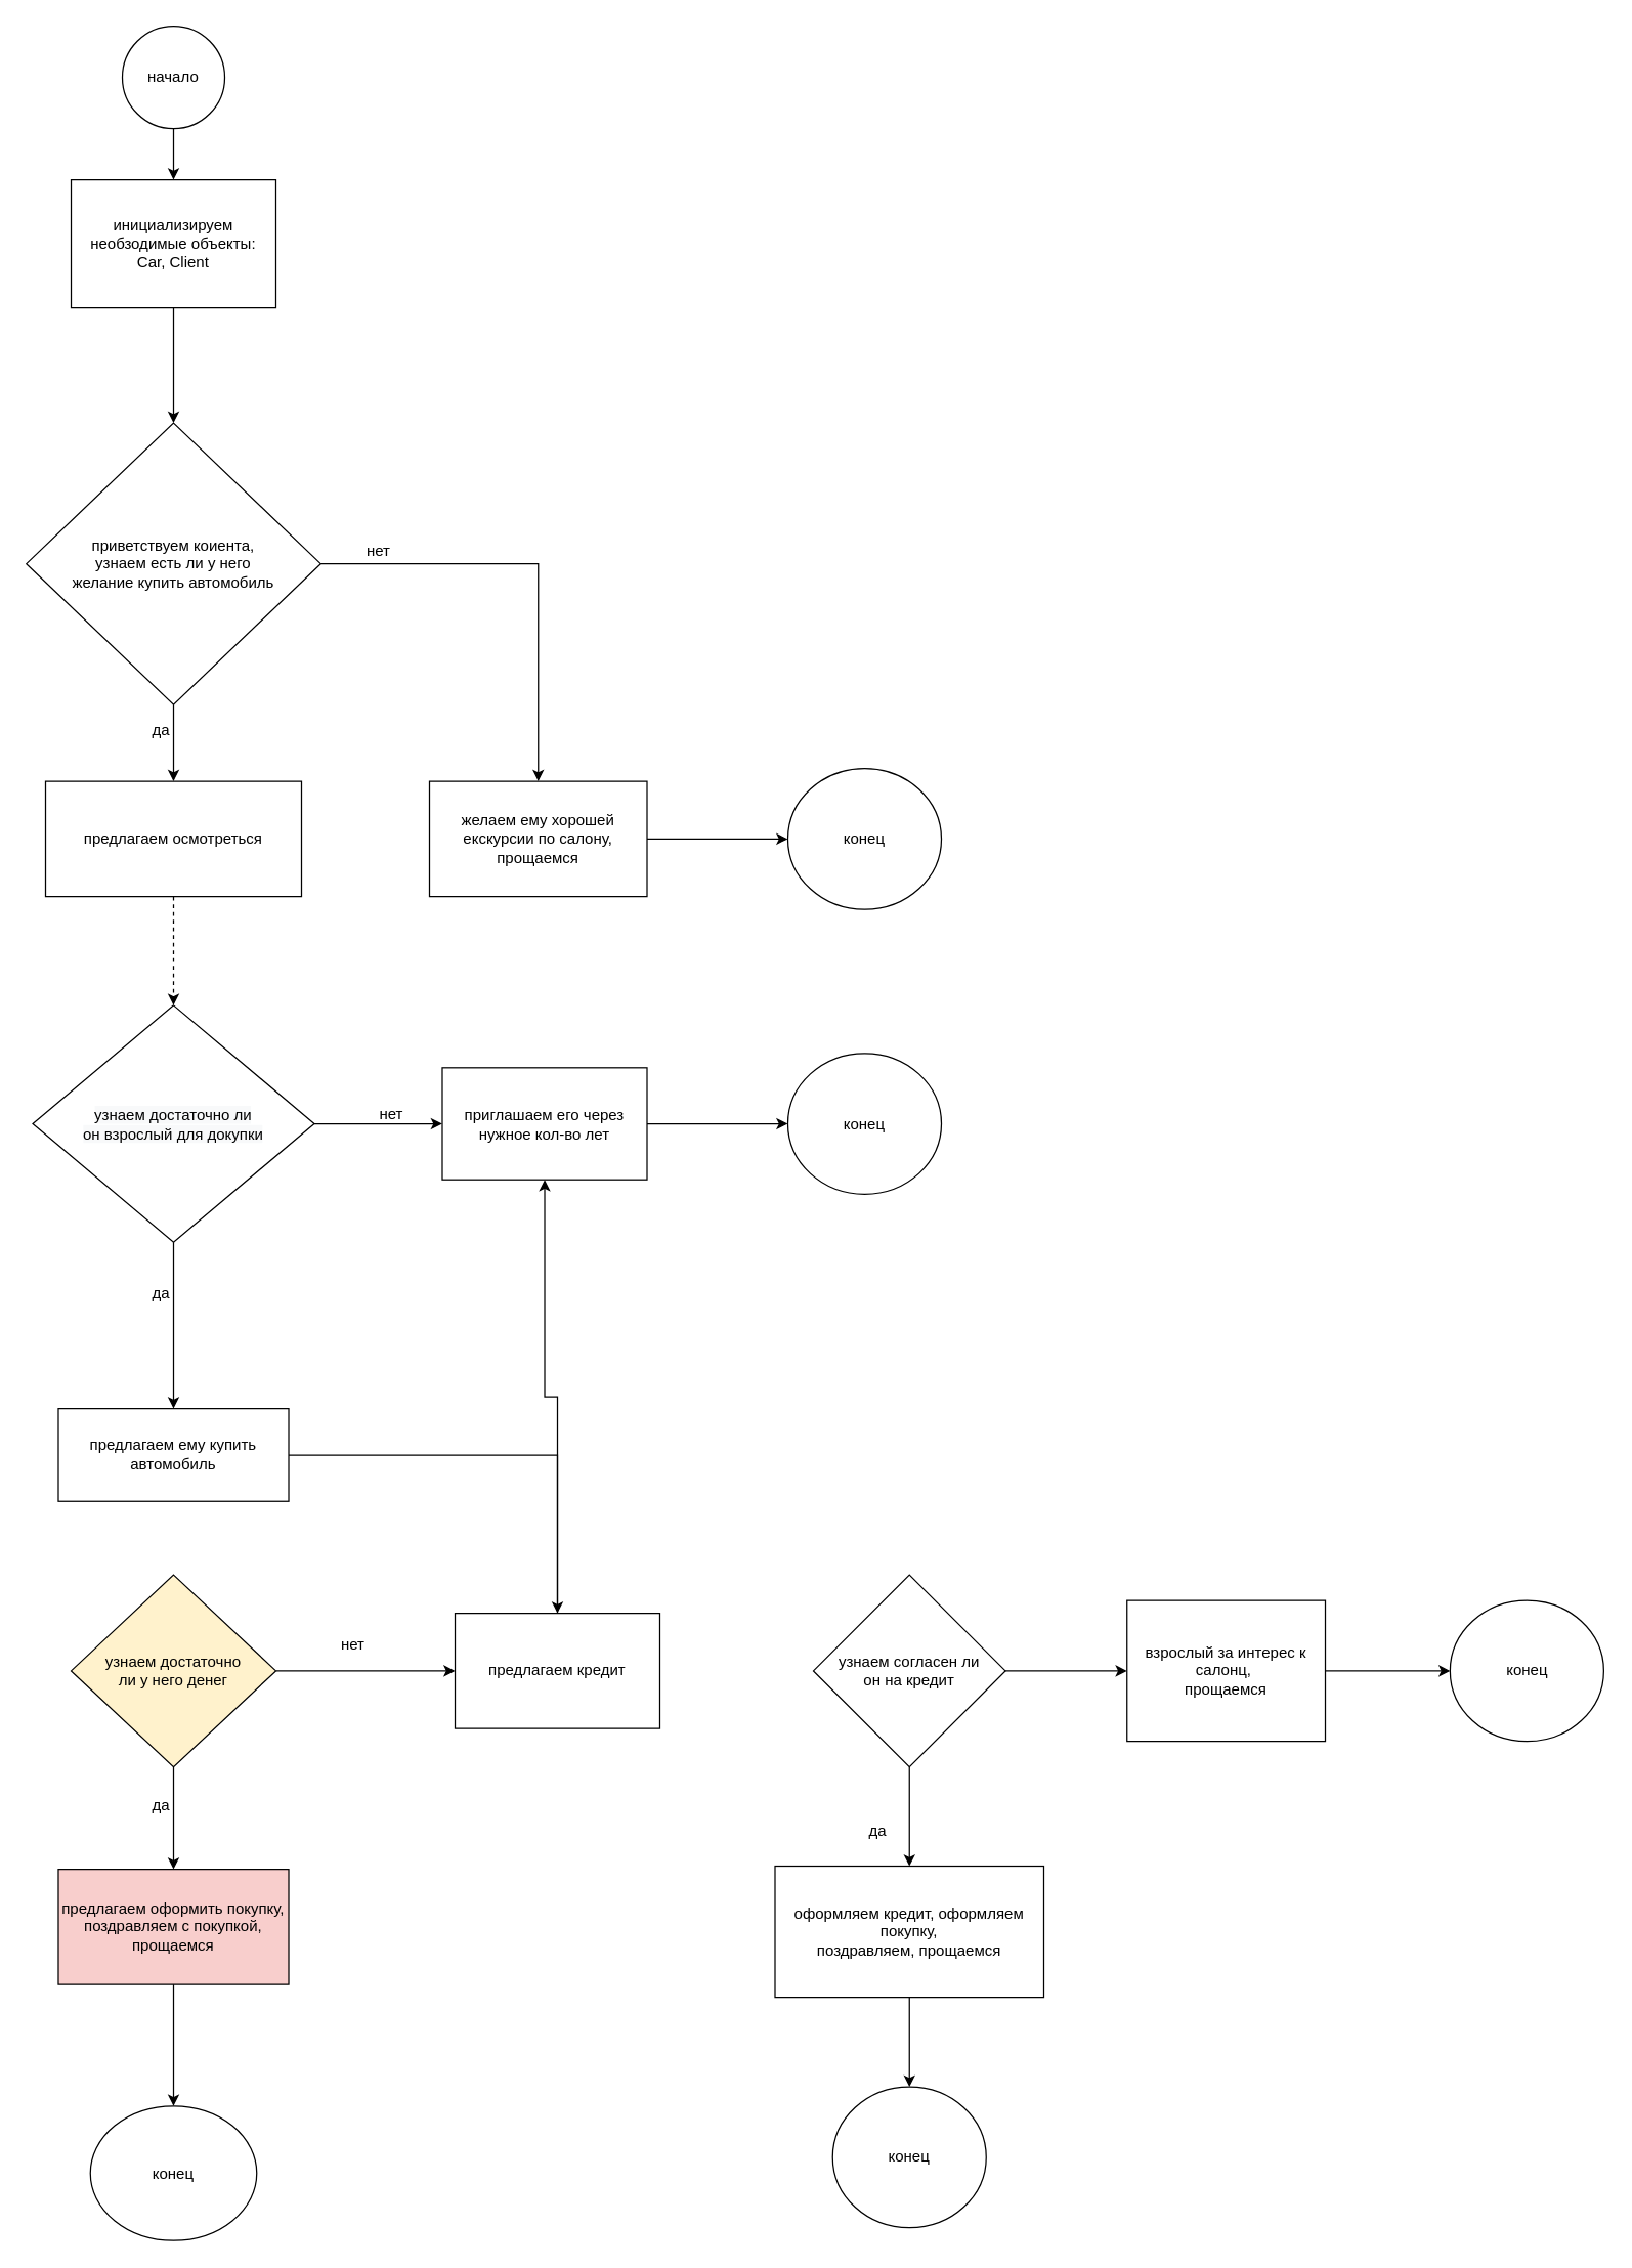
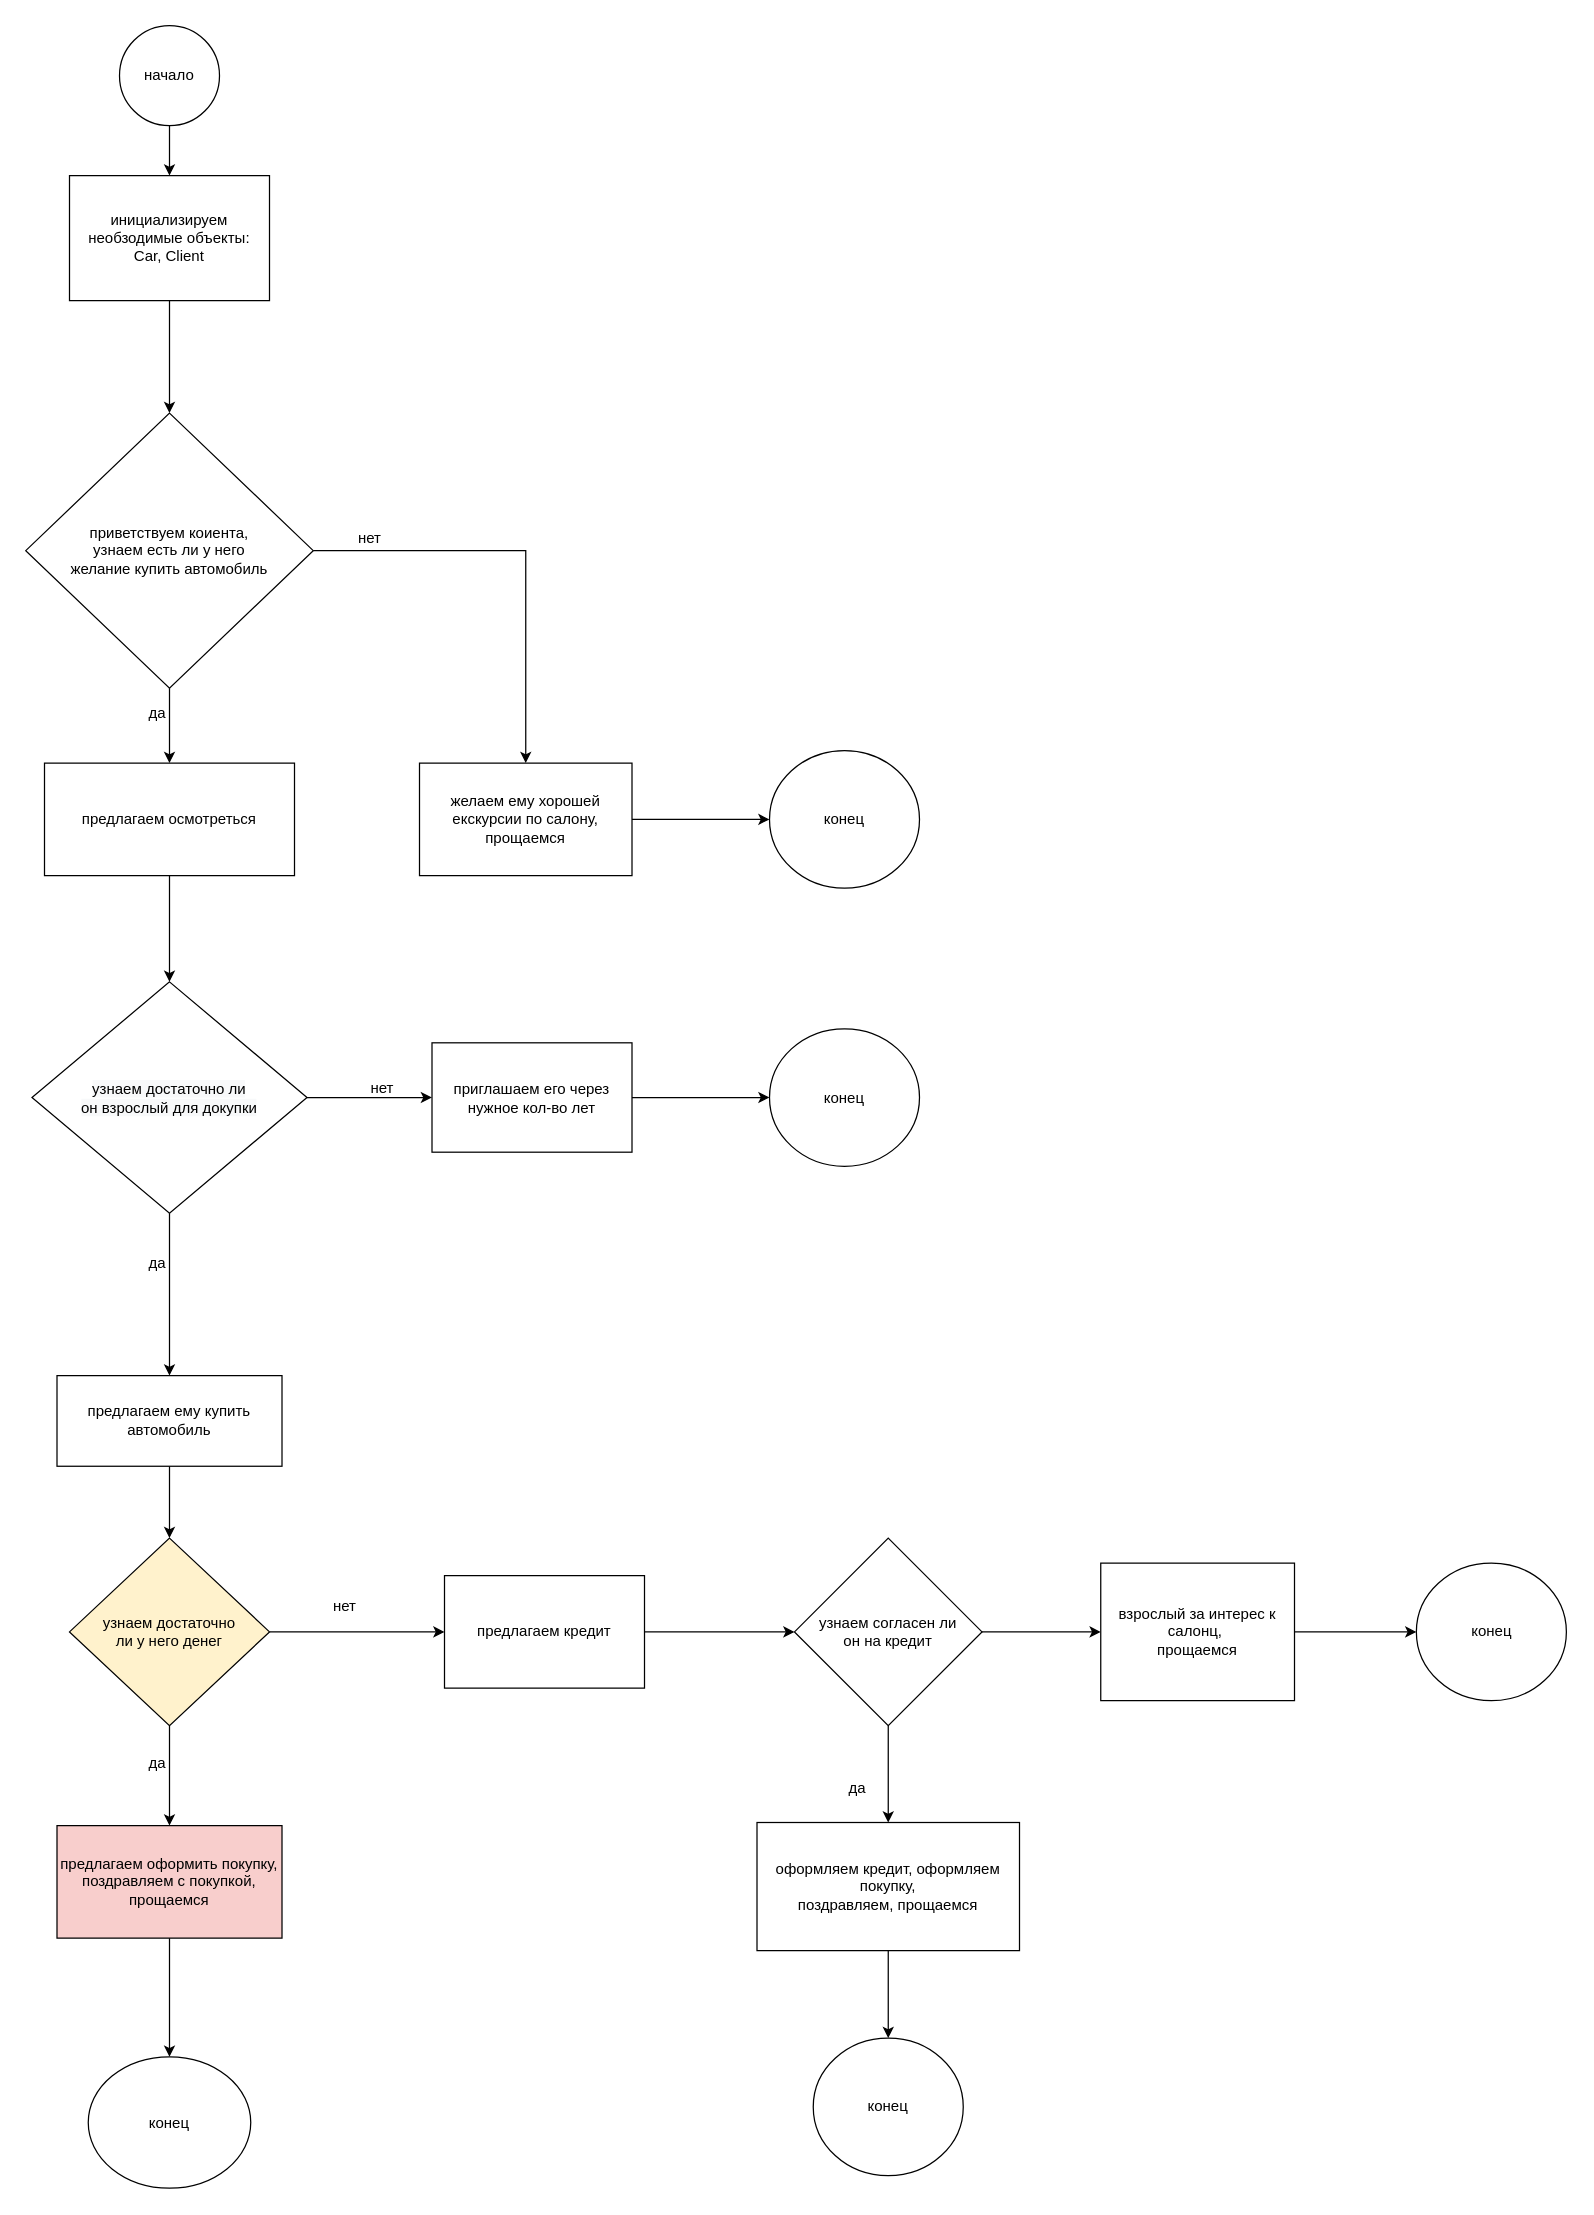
- <mxCell id="9" value="" style="edgeStyle=orthogonalEdgeStyle;rounded=0;orthogonalLoop=1;jettySize=auto;html=1;dashed=1;" edge="1" parent="1" source="10" target="17"><mxGeometry relative="1" as="geometry" /></mxCell>
+ <mxCell id="9" value="" style="edgeStyle=orthogonalEdgeStyle;rounded=0;orthogonalLoop=1;jettySize=auto;html=1;" edge="1" parent="1" source="10" target="17"><mxGeometry relative="1" as="geometry" /></mxCell>
- <mxCell id="32" value="" style="edgeStyle=orthogonalEdgeStyle;rounded=0;orthogonalLoop=1;jettySize=auto;html=1;" edge="1" parent="1" source="33" target="21"><mxGeometry relative="1" as="geometry" /></mxCell>
+ <mxCell id="32" value="" style="edgeStyle=orthogonalEdgeStyle;rounded=0;orthogonalLoop=1;jettySize=auto;html=1;" edge="1" parent="1" source="33" target="38"><mxGeometry relative="1" as="geometry" /></mxCell>
- <mxCell id="22" value="" style="edgeStyle=orthogonalEdgeStyle;rounded=0;orthogonalLoop=1;jettySize=auto;html=1;" edge="1" parent="1" source="23" target="33"><mxGeometry relative="1" as="geometry" /></mxCell>
+ <mxCell id="22" value="" style="edgeStyle=orthogonalEdgeStyle;rounded=0;orthogonalLoop=1;jettySize=auto;html=1;" edge="1" parent="1" source="23" target="29"><mxGeometry relative="1" as="geometry" /></mxCell>
